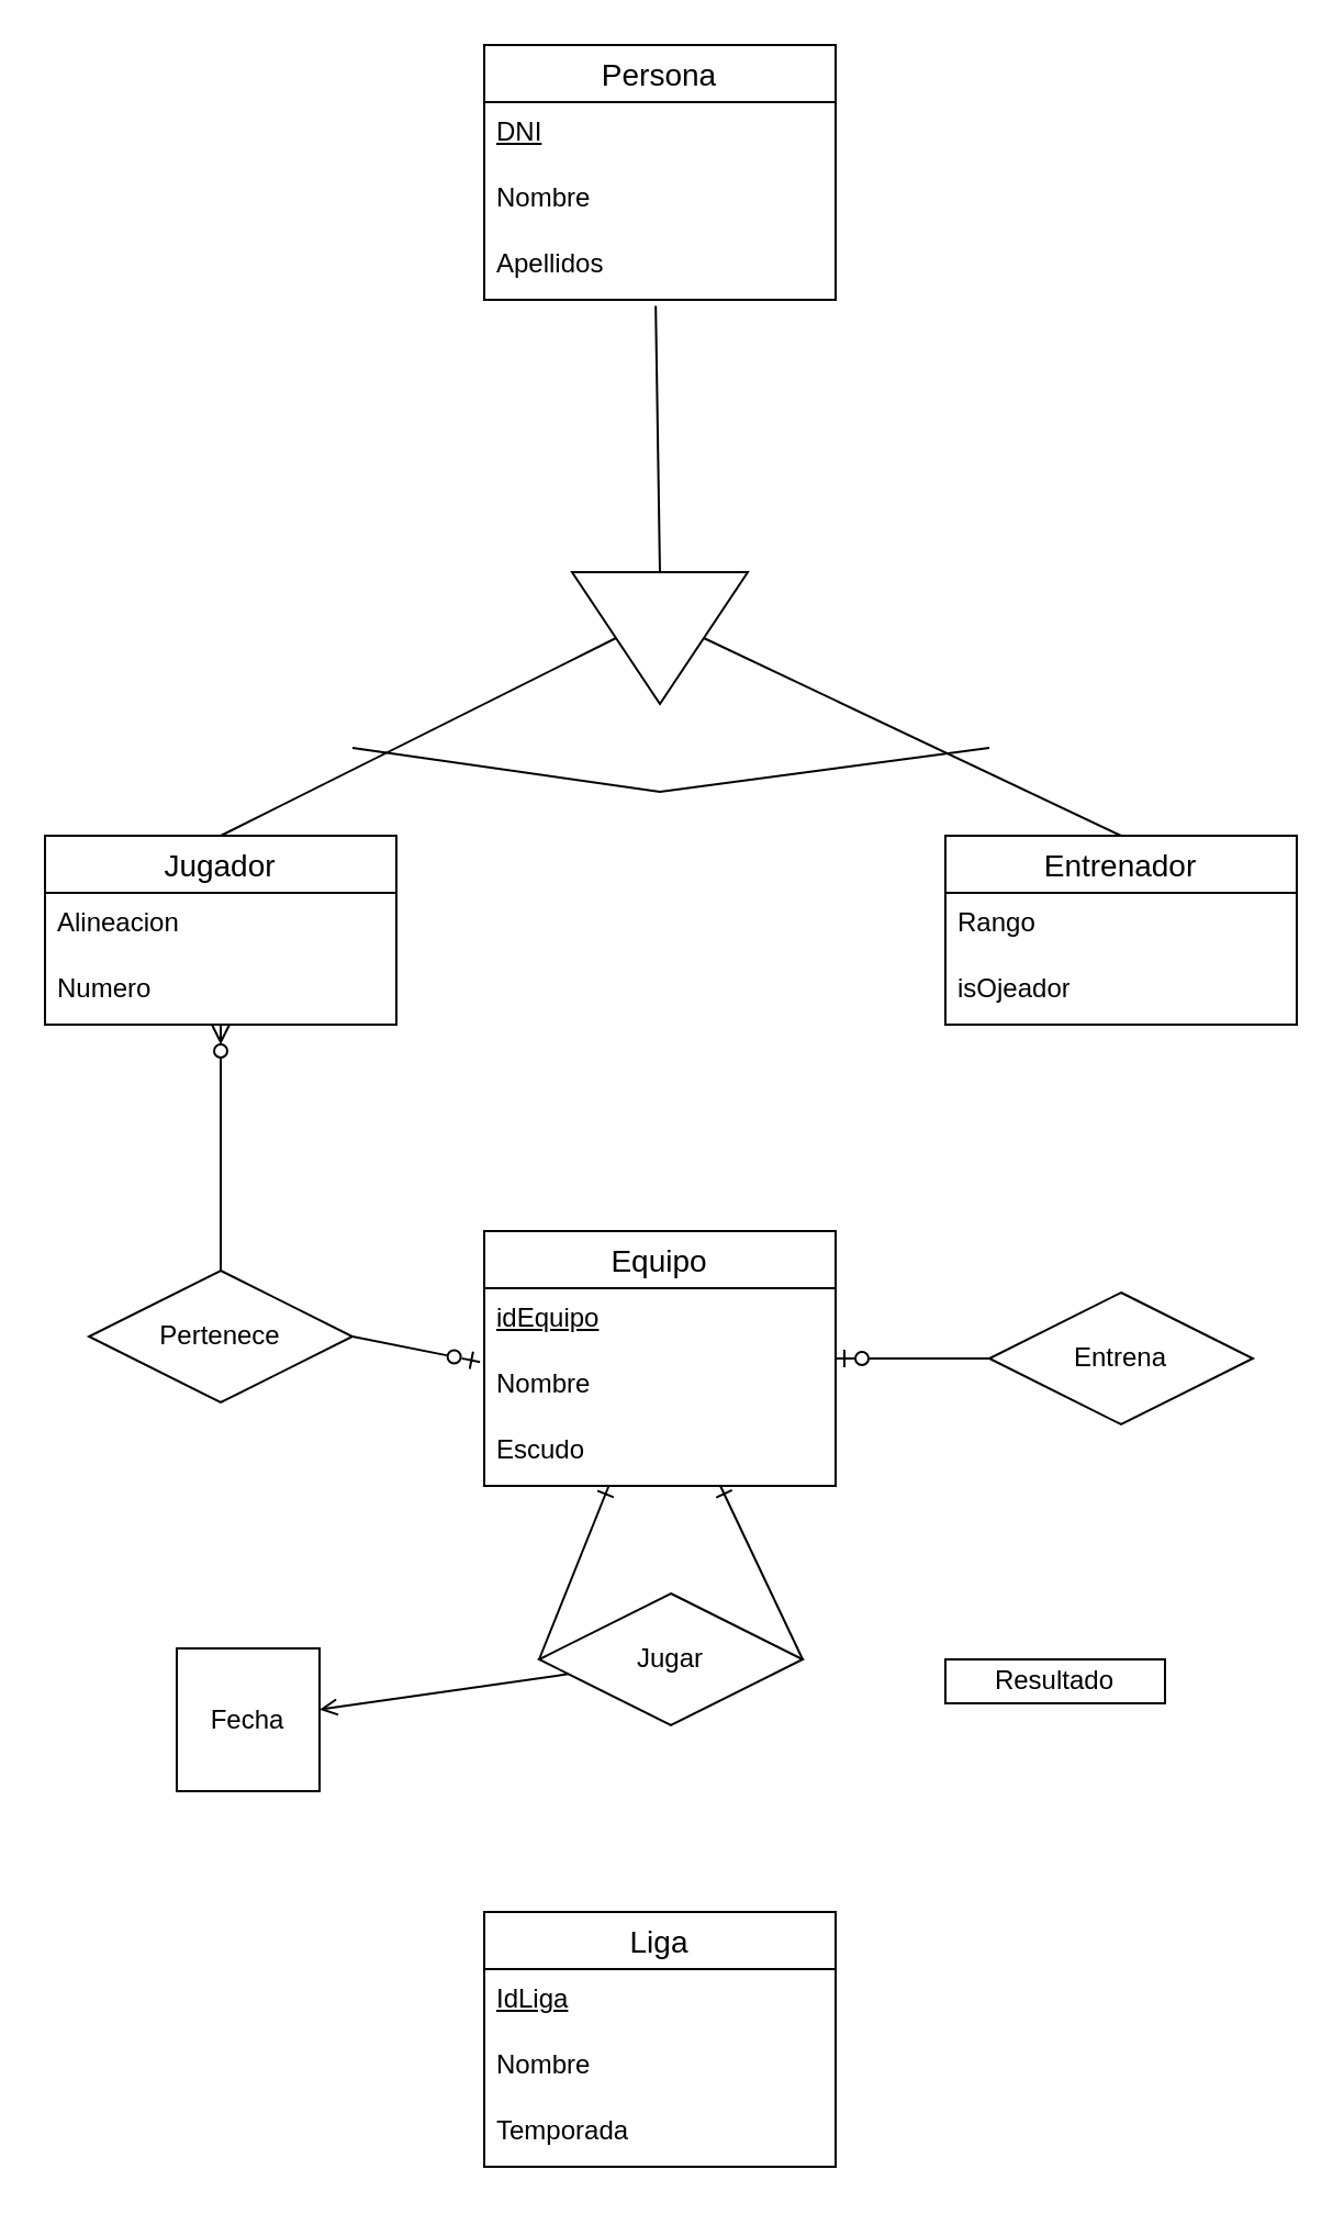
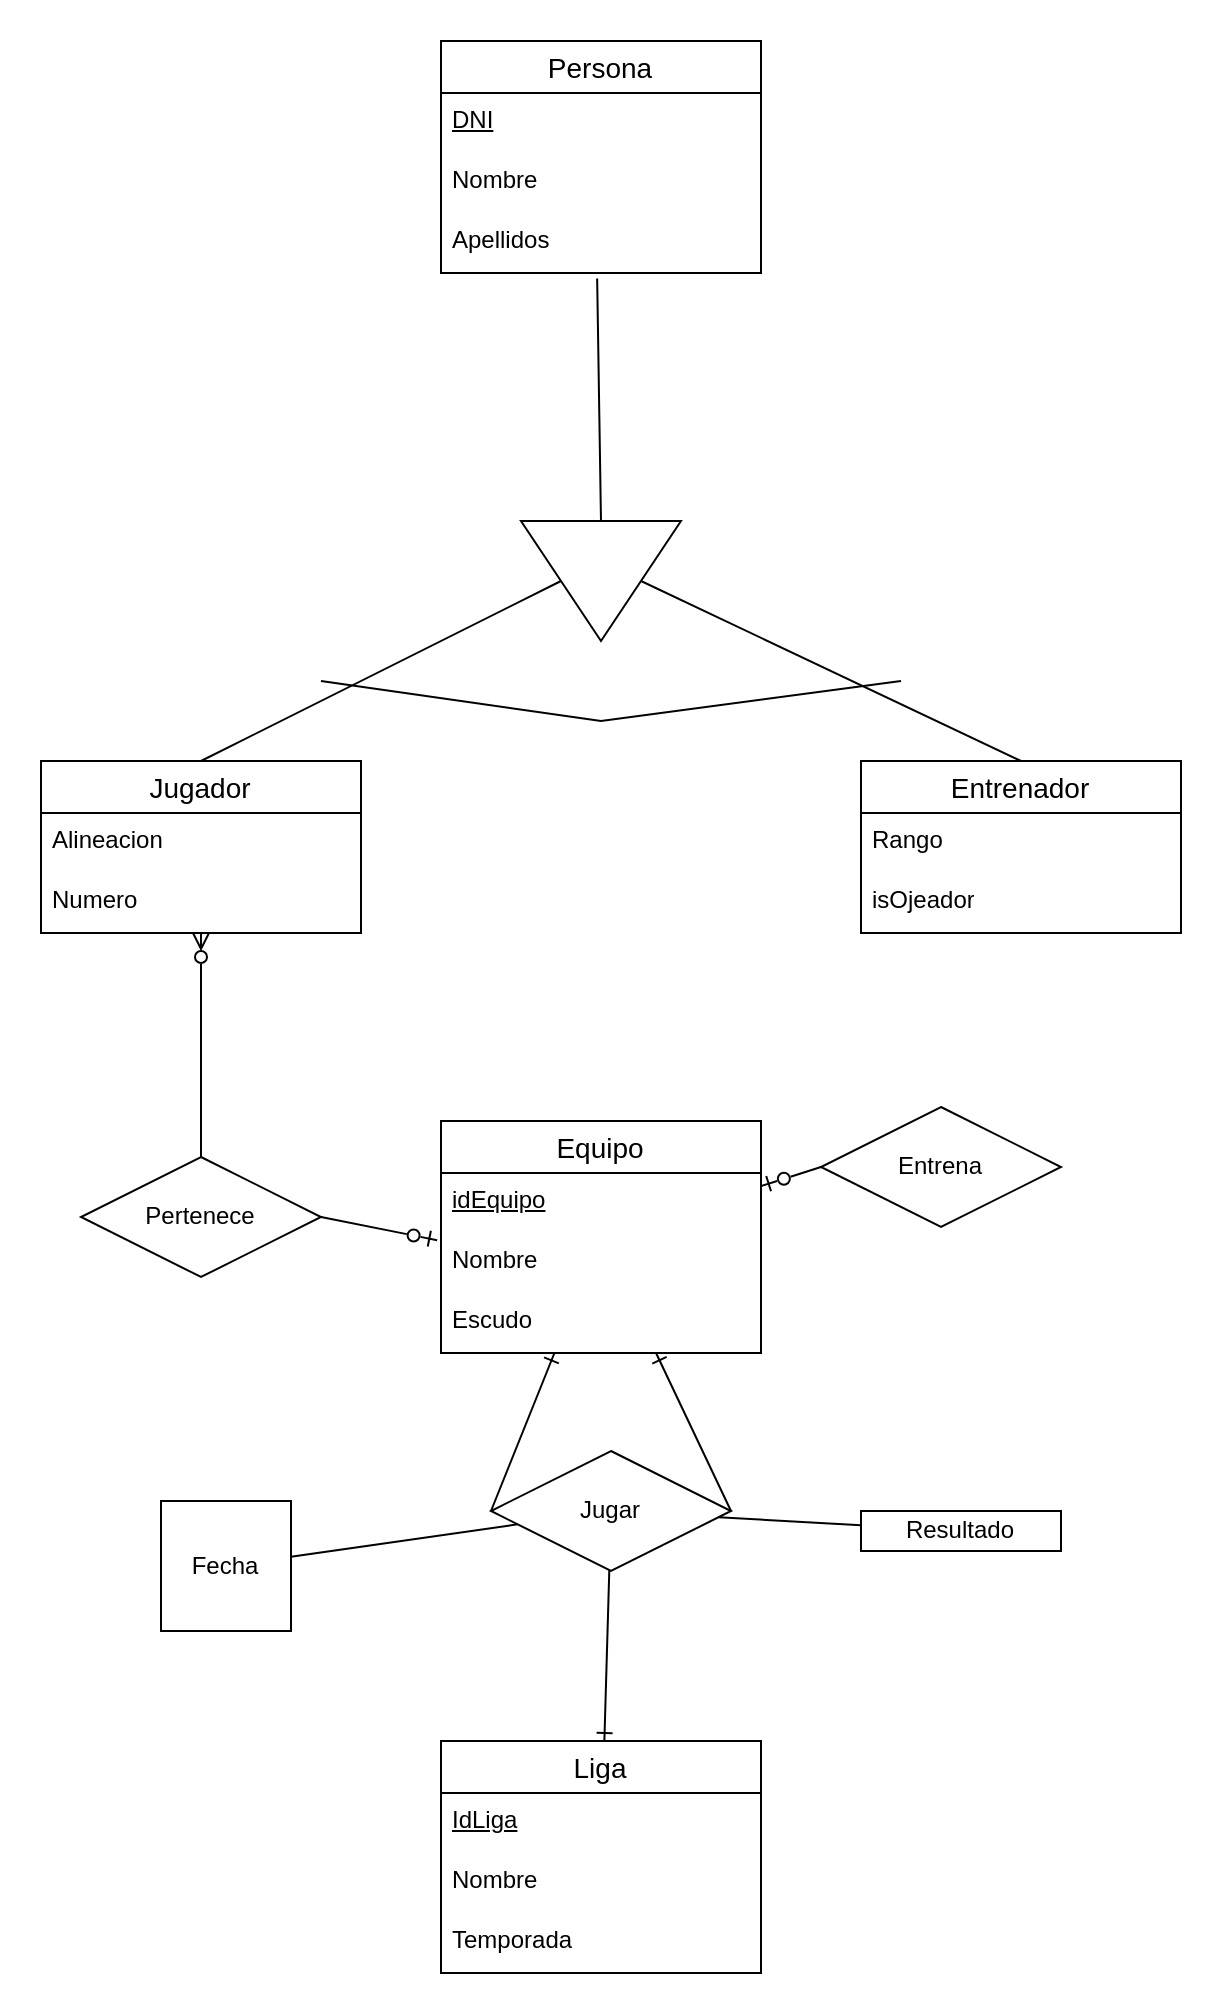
- <mxCell id="26" value="Entrena" style="shape=rhombus;perimeter=rhombusPerimeter;whiteSpace=wrap;html=1;align=center;" parent="1" vertex="1"><mxGeometry x="450" y="588" width="120" height="60" as="geometry" /></mxCell>
+ <mxCell id="26" value="Entrena" style="shape=rhombus;perimeter=rhombusPerimeter;whiteSpace=wrap;html=1;align=center;" parent="1" vertex="1"><mxGeometry x="410" y="553" width="120" height="60" as="geometry" /></mxCell>
+ <mxCell id="34" value="" style="endArrow=none;html=1;rounded=0;" parent="1" source="30" target="33" edge="1"><mxGeometry width="50" height="50" relative="1" as="geometry"><mxPoint x="170" y="820" as="sourcePoint" /><mxPoint x="220" y="770" as="targetPoint" /></mxGeometry></mxCell>
- <mxCell id="36" value="" style="endArrow=open;html=1;rounded=0;" parent="1" source="30" target="35" edge="1"><mxGeometry width="50" height="50" relative="1" as="geometry"><mxPoint x="170" y="820" as="sourcePoint" /><mxPoint x="220" y="770" as="targetPoint" /></mxGeometry></mxCell>
+ <mxCell id="36" value="" style="endArrow=none;html=1;rounded=0;" parent="1" source="30" target="35" edge="1"><mxGeometry width="50" height="50" relative="1" as="geometry"><mxPoint x="170" y="820" as="sourcePoint" /><mxPoint x="220" y="770" as="targetPoint" /></mxGeometry></mxCell>
+ <mxCell id="37" value="" style="endArrow=none;html=1;rounded=0;endFill=0;startArrow=ERone;startFill=0;" parent="1" source="16" target="30" edge="1"><mxGeometry width="50" height="50" relative="1" as="geometry"><mxPoint x="70" y="810" as="sourcePoint" /><mxPoint x="120" y="760" as="targetPoint" /></mxGeometry></mxCell>
